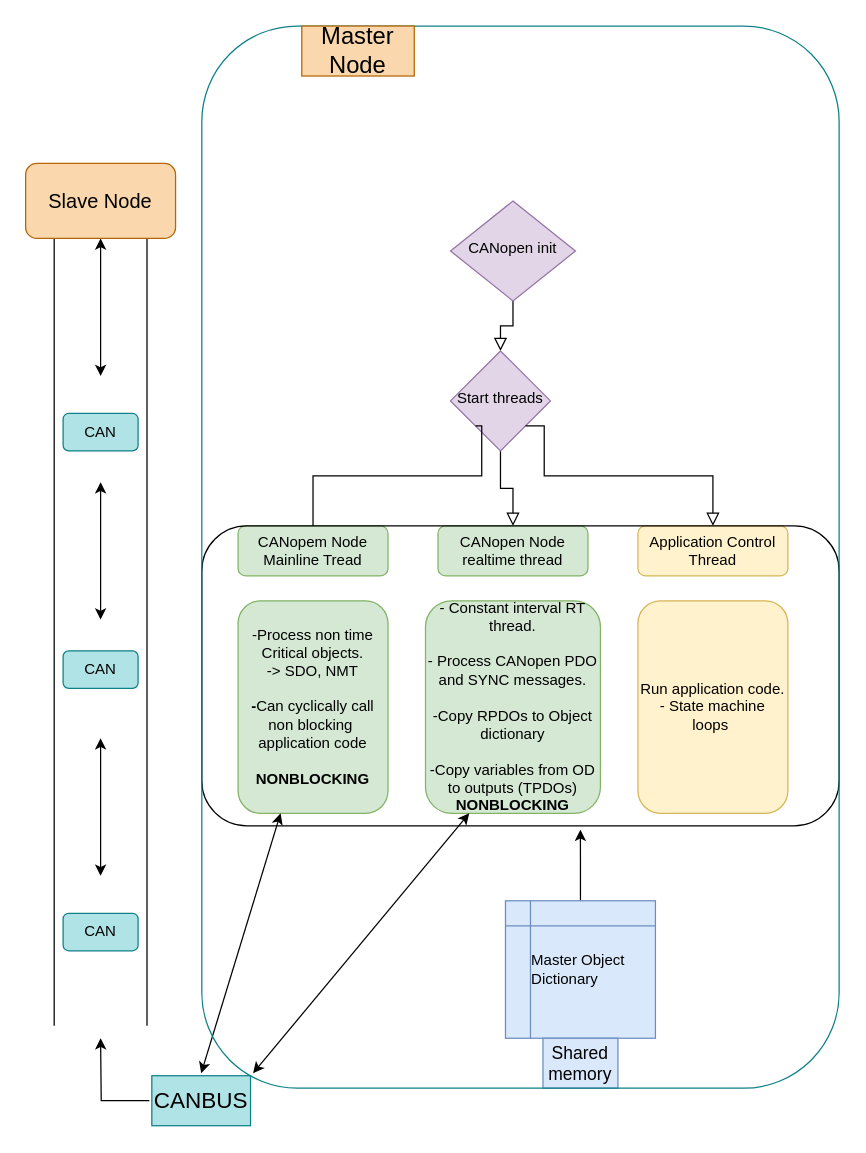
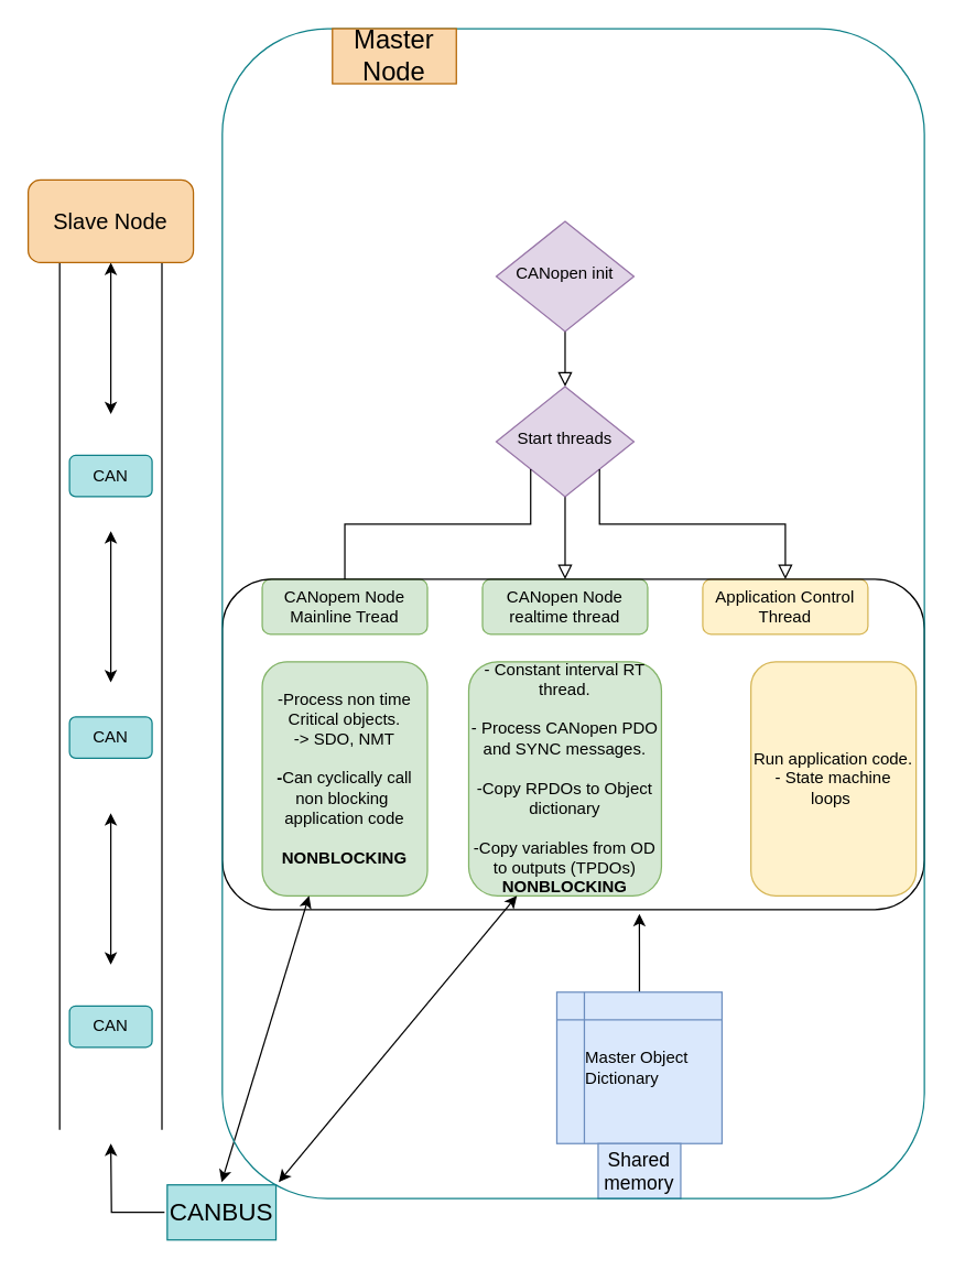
- <mxCell id="5" value="Start threads" style="rhombus;whiteSpace=wrap;html=1;shadow=0;fontFamily=Helvetica;fontSize=12;align=center;strokeWidth=1;spacing=6;spacingTop=-4;fillColor=#e1d5e7;strokeColor=#9673a6;" parent="1" vertex="1"><mxGeometry x="360" y="280" width="80" height="80" as="geometry" /></mxCell>
+ <mxCell id="5" value="Start threads" style="rhombus;whiteSpace=wrap;html=1;shadow=0;fontFamily=Helvetica;fontSize=12;align=center;strokeWidth=1;spacing=6;spacingTop=-4;fillColor=#e1d5e7;strokeColor=#9673a6;" parent="1" vertex="1"><mxGeometry x="360" y="280" width="100" height="80" as="geometry" /></mxCell>
- <mxCell id="13" value="Run application code.&lt;br&gt;- State machine loops&amp;nbsp;" style="rounded=1;whiteSpace=wrap;html=1;fillColor=#fff2cc;strokeColor=#d6b656;" parent="1" vertex="1"><mxGeometry x="510" y="480" width="120" height="170" as="geometry" /></mxCell>
+ <mxCell id="13" value="Run application code.&lt;br&gt;- State machine loops&amp;nbsp;" style="rounded=1;whiteSpace=wrap;html=1;fillColor=#fff2cc;strokeColor=#d6b656;" parent="1" vertex="1"><mxGeometry x="545" y="480" width="120" height="170" as="geometry" /></mxCell>
